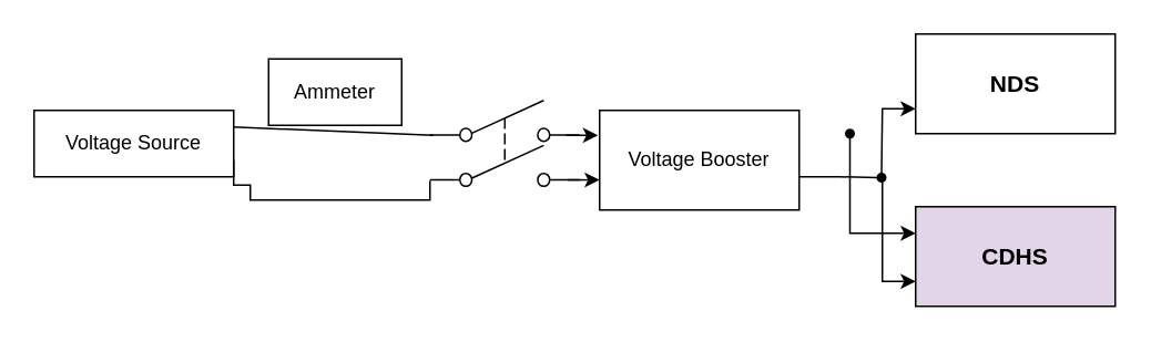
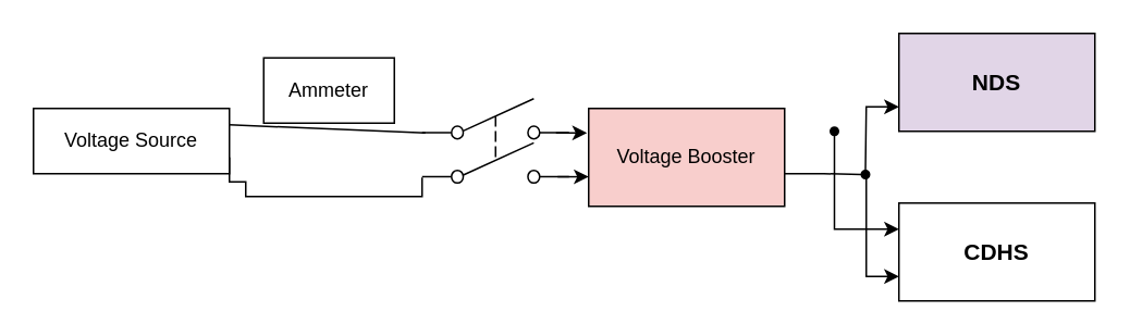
- <mxCell id="8" value="&lt;b&gt;&lt;font style=&quot;font-size: 14px;&quot;&gt;NDS&lt;/font&gt;&lt;/b&gt;" style="rounded=0;whiteSpace=wrap;html=1;" vertex="1" parent="1"><mxGeometry x="550" y="20" width="120" height="60" as="geometry" /></mxCell>
+ <mxCell id="8" value="&lt;b&gt;&lt;font style=&quot;font-size: 14px;&quot;&gt;NDS&lt;/font&gt;&lt;/b&gt;" style="rounded=0;whiteSpace=wrap;html=1;fillColor=#e1d5e7;" vertex="1" parent="1"><mxGeometry x="550" y="20" width="120" height="60" as="geometry" /></mxCell>
- <mxCell id="5" value="Voltage Booster" style="rounded=0;whiteSpace=wrap;html=1;" vertex="1" parent="1"><mxGeometry x="360" y="66" width="120" height="60" as="geometry" /></mxCell>
+ <mxCell id="5" value="Voltage Booster" style="rounded=0;whiteSpace=wrap;html=1;fillColor=#f8cecc;" vertex="1" parent="1"><mxGeometry x="360" y="66" width="120" height="60" as="geometry" /></mxCell>
- <mxCell id="7" value="&lt;b&gt;&lt;font style=&quot;font-size: 14px;&quot;&gt;CDHS&lt;/font&gt;&lt;/b&gt;" style="rounded=0;whiteSpace=wrap;html=1;fillColor=#e1d5e7;" vertex="1" parent="1"><mxGeometry x="550" y="124" width="120" height="60" as="geometry" /></mxCell>
+ <mxCell id="7" value="&lt;b&gt;&lt;font style=&quot;font-size: 14px;&quot;&gt;CDHS&lt;/font&gt;&lt;/b&gt;" style="rounded=0;whiteSpace=wrap;html=1;" vertex="1" parent="1"><mxGeometry x="550" y="124" width="120" height="60" as="geometry" /></mxCell>
